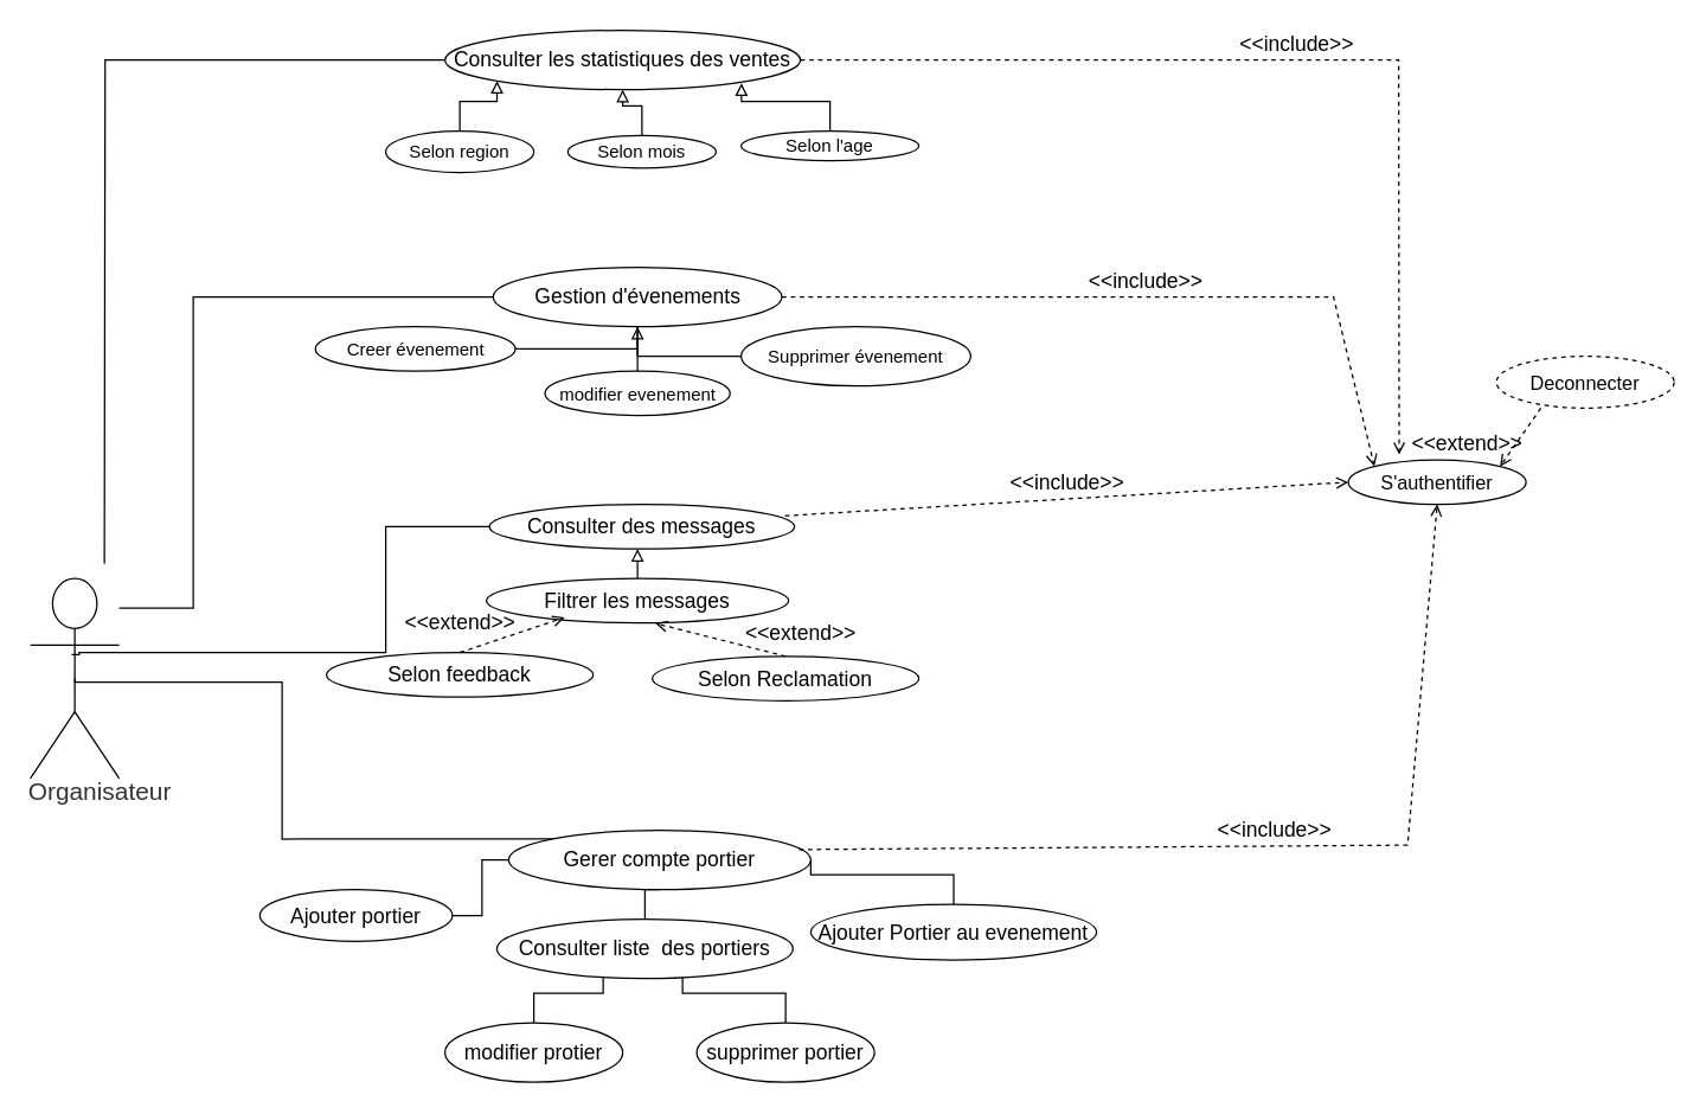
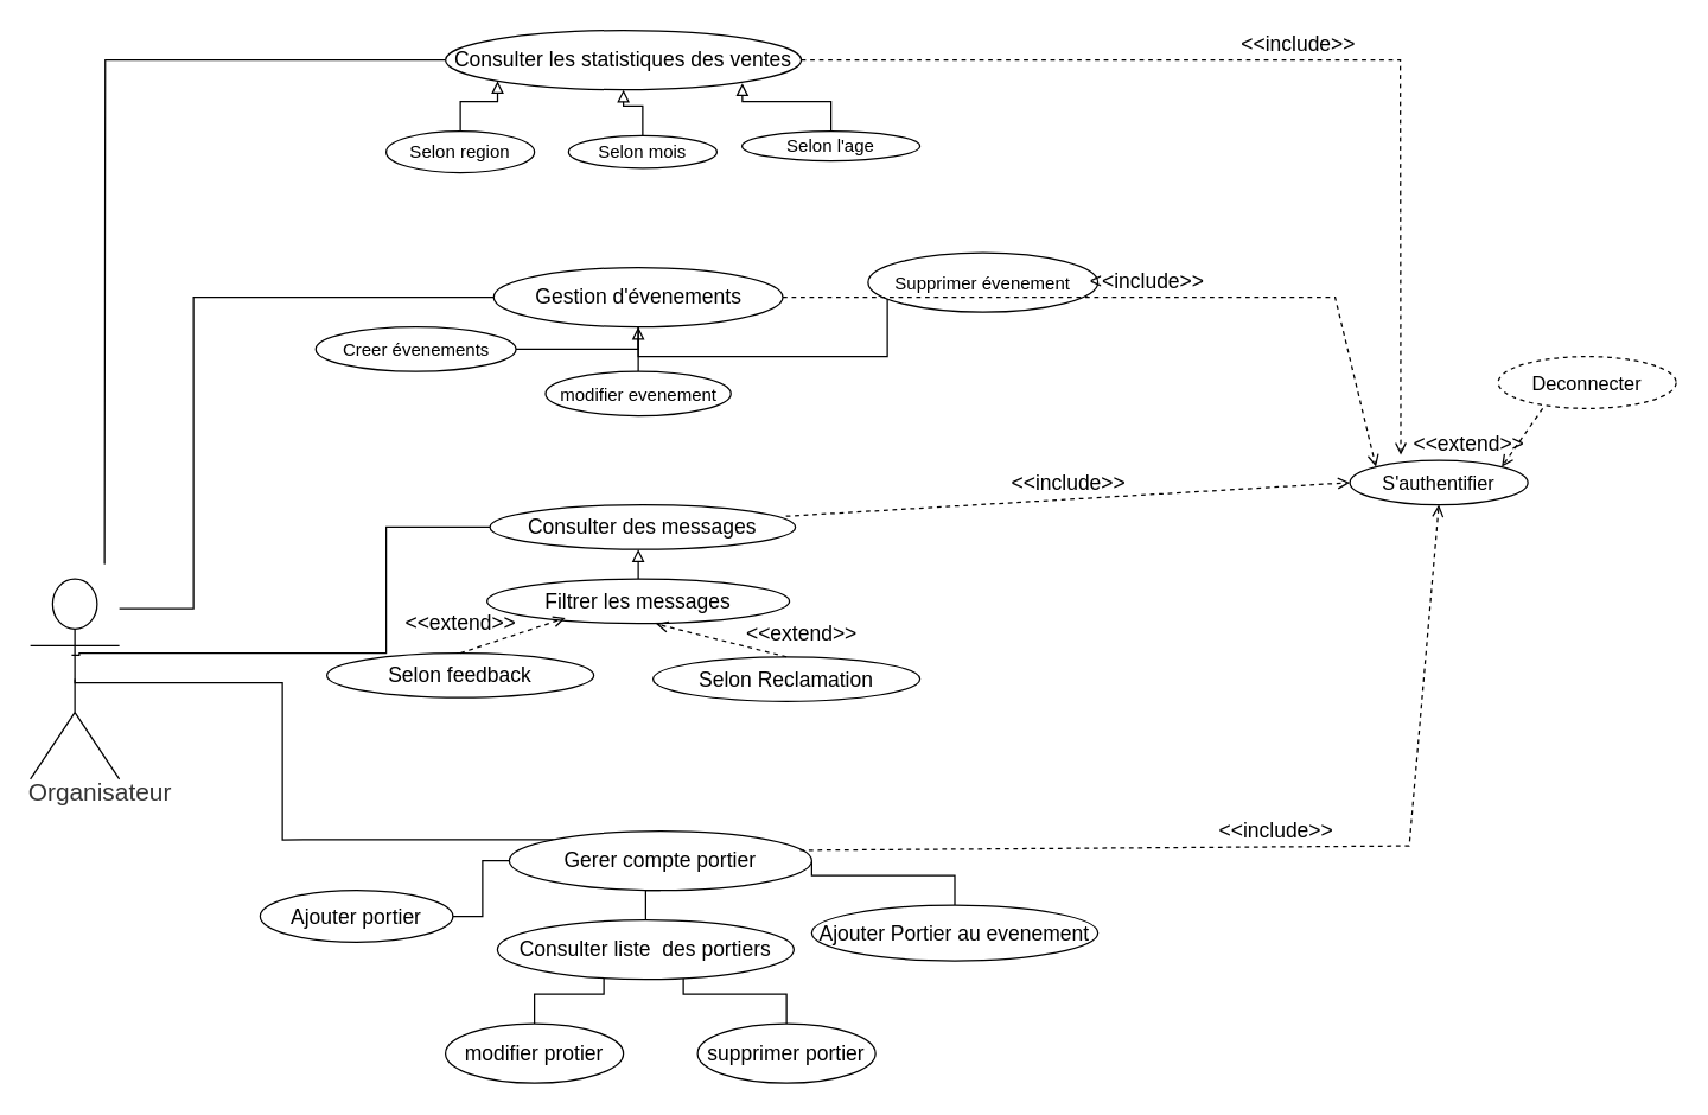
- <mxCell id="7" value="&lt;font style=&quot;font-size: 12px;&quot;&gt;Creer évenement&lt;/font&gt;" style="html=1;overflow=block;blockSpacing=1;whiteSpace=wrap;ellipse;fontSize=13;spacing=3.8;strokeColor=#000000;strokeOpacity=100;rounded=1;absoluteArcSize=1;arcSize=9;strokeWidth=1;lucidId=.BitsejxpJ_f;" parent="1" vertex="1"><mxGeometry x="212.5" y="220" width="135" height="30" as="geometry" /></mxCell>
+ <mxCell id="7" value="&lt;font style=&quot;font-size: 12px;&quot;&gt;Creer évenements&lt;/font&gt;" style="html=1;overflow=block;blockSpacing=1;whiteSpace=wrap;ellipse;fontSize=13;spacing=3.8;strokeColor=#000000;strokeOpacity=100;rounded=1;absoluteArcSize=1;arcSize=9;strokeWidth=1;lucidId=.BitsejxpJ_f;" parent="1" vertex="1"><mxGeometry x="212.5" y="220" width="135" height="30" as="geometry" /></mxCell>
- <mxCell id="11" value="&lt;font style=&quot;font-size: 12px;&quot;&gt;Supprimer évenement &lt;/font&gt;" style="html=1;overflow=block;blockSpacing=1;whiteSpace=wrap;ellipse;fontSize=13;spacing=3.8;strokeColor=#000000;strokeOpacity=100;rounded=1;absoluteArcSize=1;arcSize=9;strokeWidth=1;lucidId=.BitsejxpJ_f;" parent="1" vertex="1"><mxGeometry x="500" y="220" width="155" height="40" as="geometry" /></mxCell>
+ <mxCell id="11" value="&lt;font style=&quot;font-size: 12px;&quot;&gt;Supprimer évenement &lt;/font&gt;" style="html=1;overflow=block;blockSpacing=1;whiteSpace=wrap;ellipse;fontSize=13;spacing=3.8;strokeColor=#000000;strokeOpacity=100;rounded=1;absoluteArcSize=1;arcSize=9;strokeWidth=1;lucidId=.BitsejxpJ_f;" parent="1" vertex="1"><mxGeometry x="585" y="170" width="155" height="40" as="geometry" /></mxCell>
